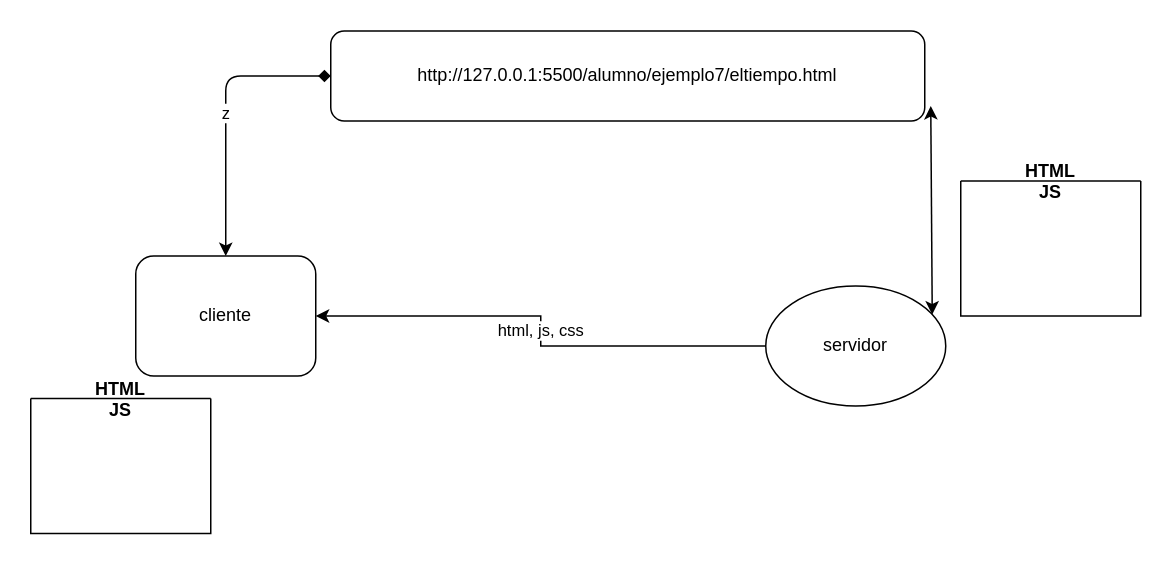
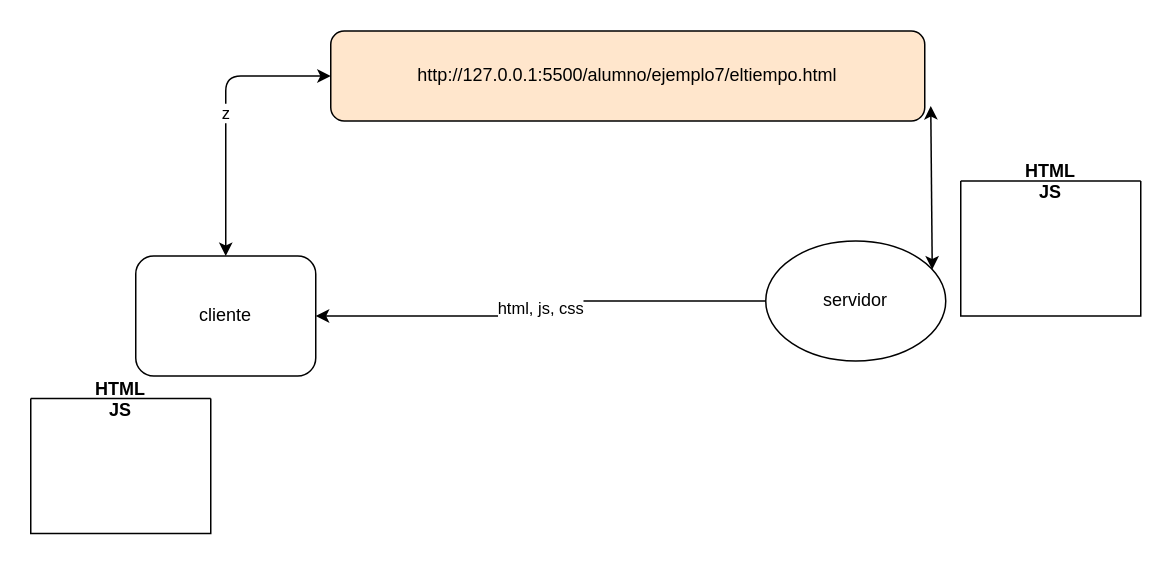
- <mxCell id="6" value="z" style="endArrow=diamond;startArrow=classic;html=1;exitX=0.5;exitY=0;exitDx=0;exitDy=0;entryX=0;entryY=0.5;entryDx=0;entryDy=0;" edge="1" parent="1" source="2" target="5"><mxGeometry width="50" height="50" relative="1" as="geometry"><mxPoint x="350" y="210" as="sourcePoint" /><mxPoint x="400" y="160" as="targetPoint" /><Array as="points"><mxPoint x="150" y="50" /></Array></mxGeometry></mxCell>
+ <mxCell id="6" value="z" style="endArrow=classic;startArrow=classic;html=1;exitX=0.5;exitY=0;exitDx=0;exitDy=0;entryX=0;entryY=0.5;entryDx=0;entryDy=0;" edge="1" parent="1" source="2" target="5"><mxGeometry width="50" height="50" relative="1" as="geometry"><mxPoint x="350" y="210" as="sourcePoint" /><mxPoint x="400" y="160" as="targetPoint" /><Array as="points"><mxPoint x="150" y="50" /></Array></mxGeometry></mxCell>
- <mxCell id="5" value="http://127.0.0.1:5500/alumno/ejemplo7/eltiempo.html" style="rounded=1;whiteSpace=wrap;html=1;" vertex="1" parent="1"><mxGeometry x="220" y="20" width="396" height="60" as="geometry" /></mxCell>
+ <mxCell id="5" value="http://127.0.0.1:5500/alumno/ejemplo7/eltiempo.html" style="rounded=1;whiteSpace=wrap;html=1;fillColor=#ffe6cc;" vertex="1" parent="1"><mxGeometry x="220" y="20" width="396" height="60" as="geometry" /></mxCell>
- <mxCell id="4" value="servidor" style="ellipse;whiteSpace=wrap;html=1;" vertex="1" parent="1"><mxGeometry x="510" y="190" width="120" height="80" as="geometry" /></mxCell>
+ <mxCell id="4" value="servidor" style="ellipse;whiteSpace=wrap;html=1;" vertex="1" parent="1"><mxGeometry x="510" y="160" width="120" height="80" as="geometry" /></mxCell>
